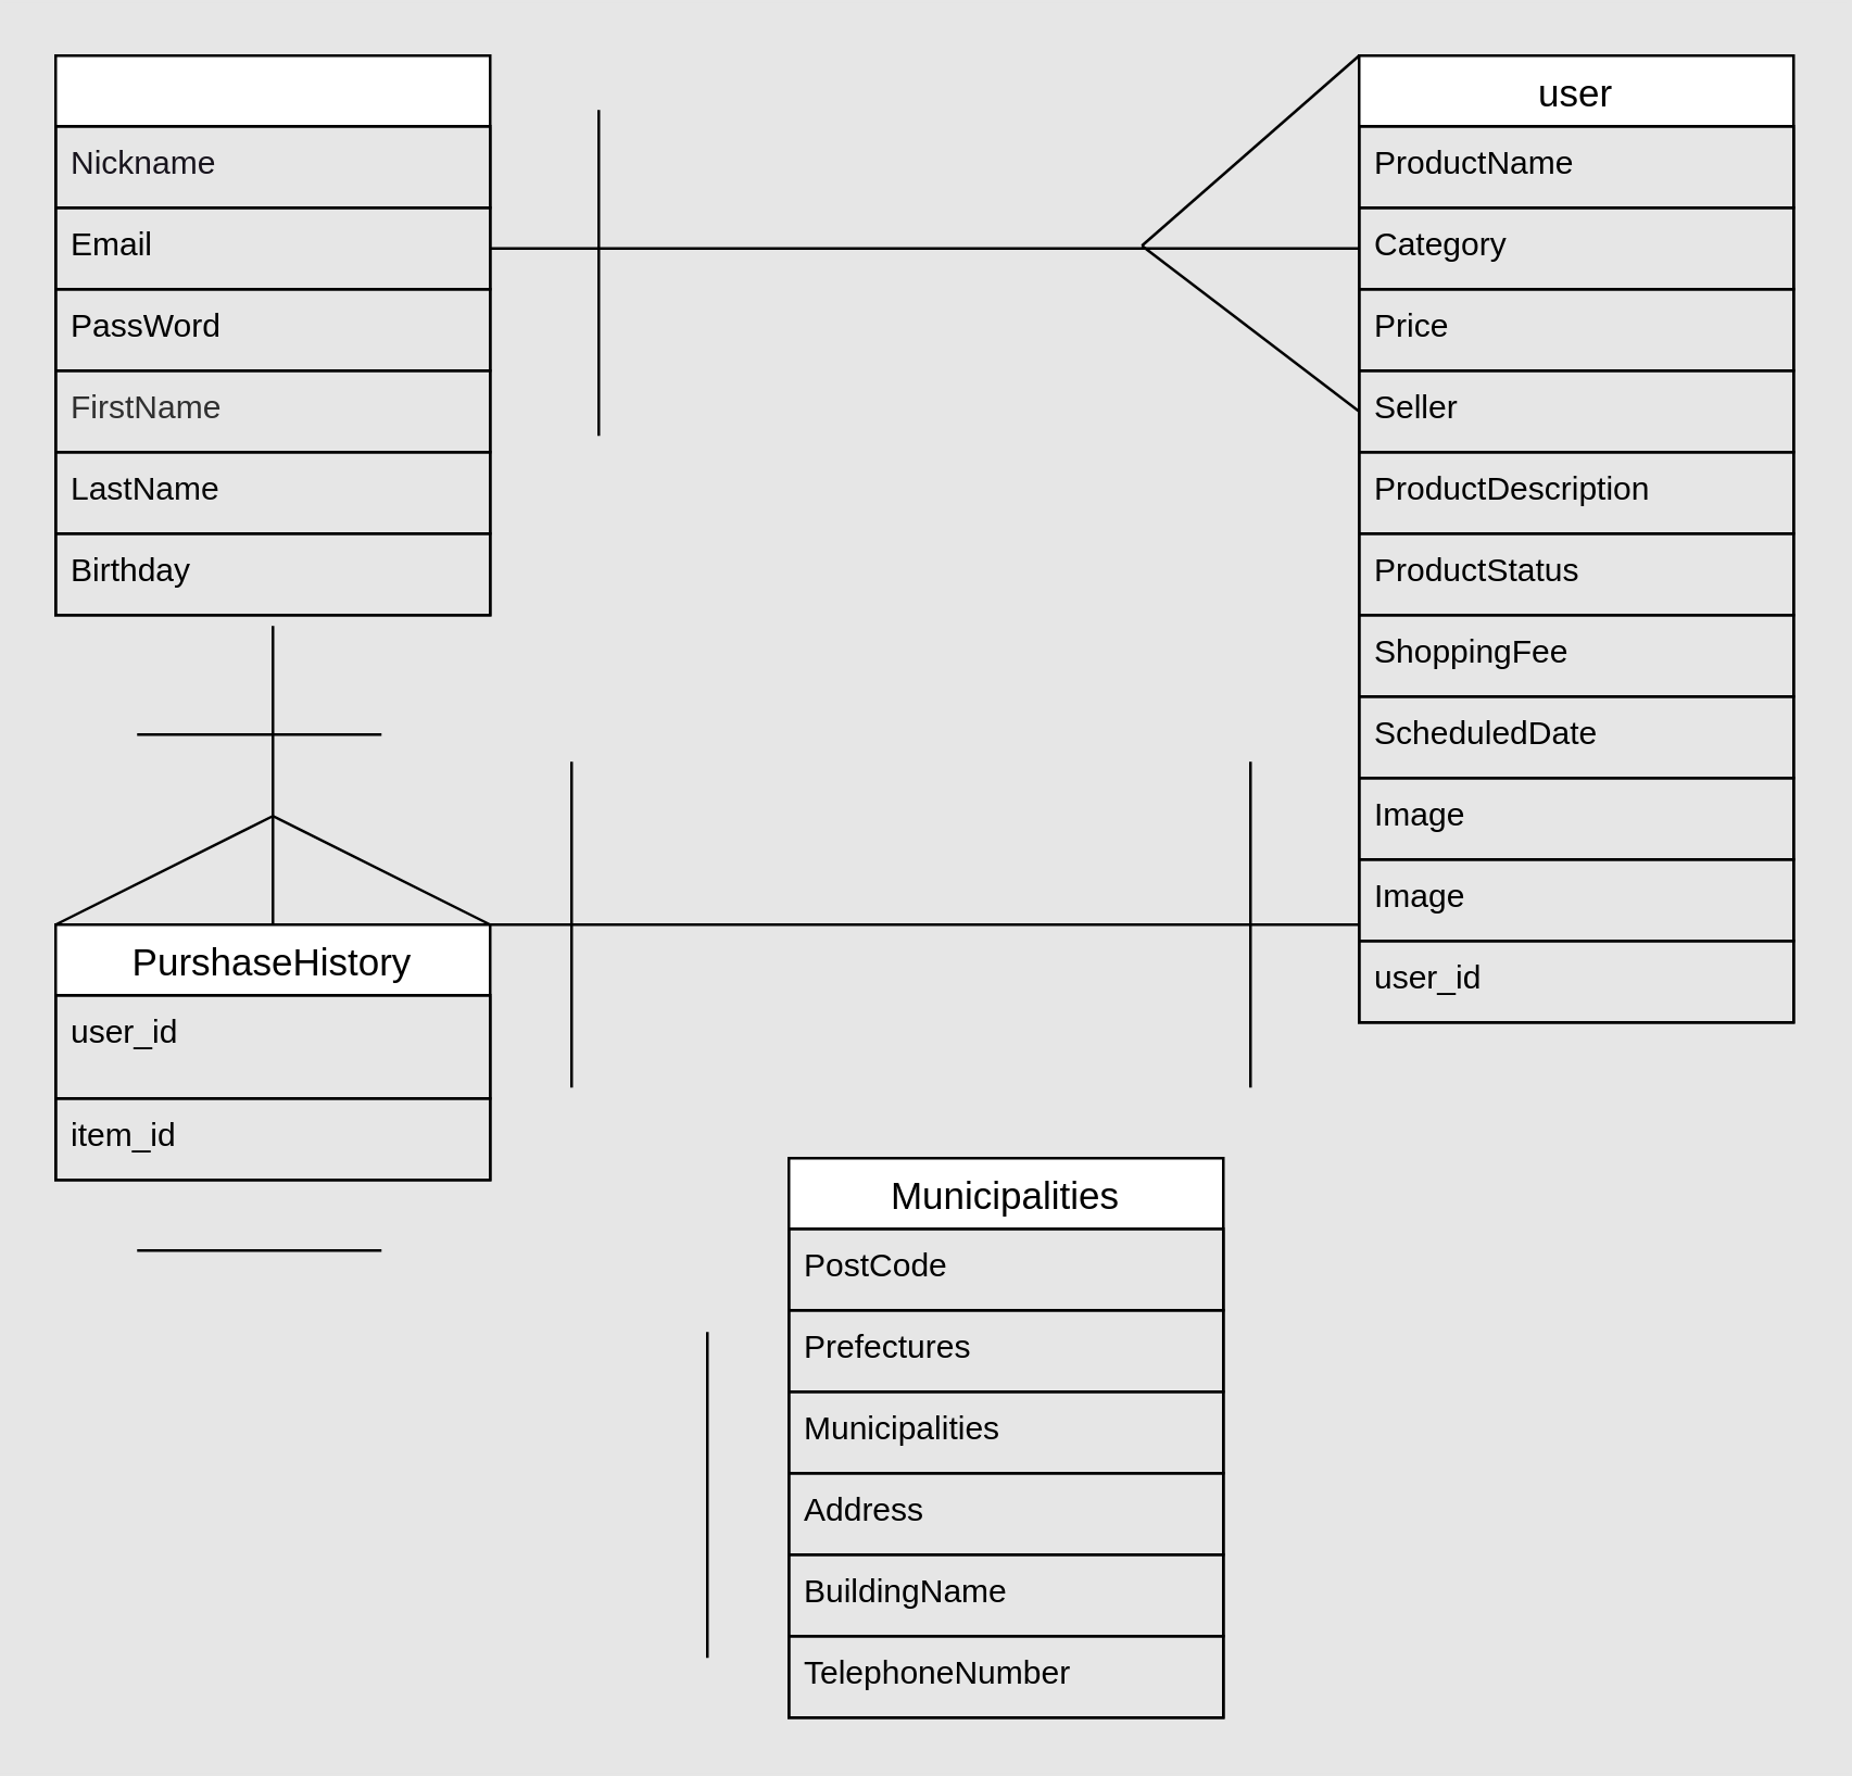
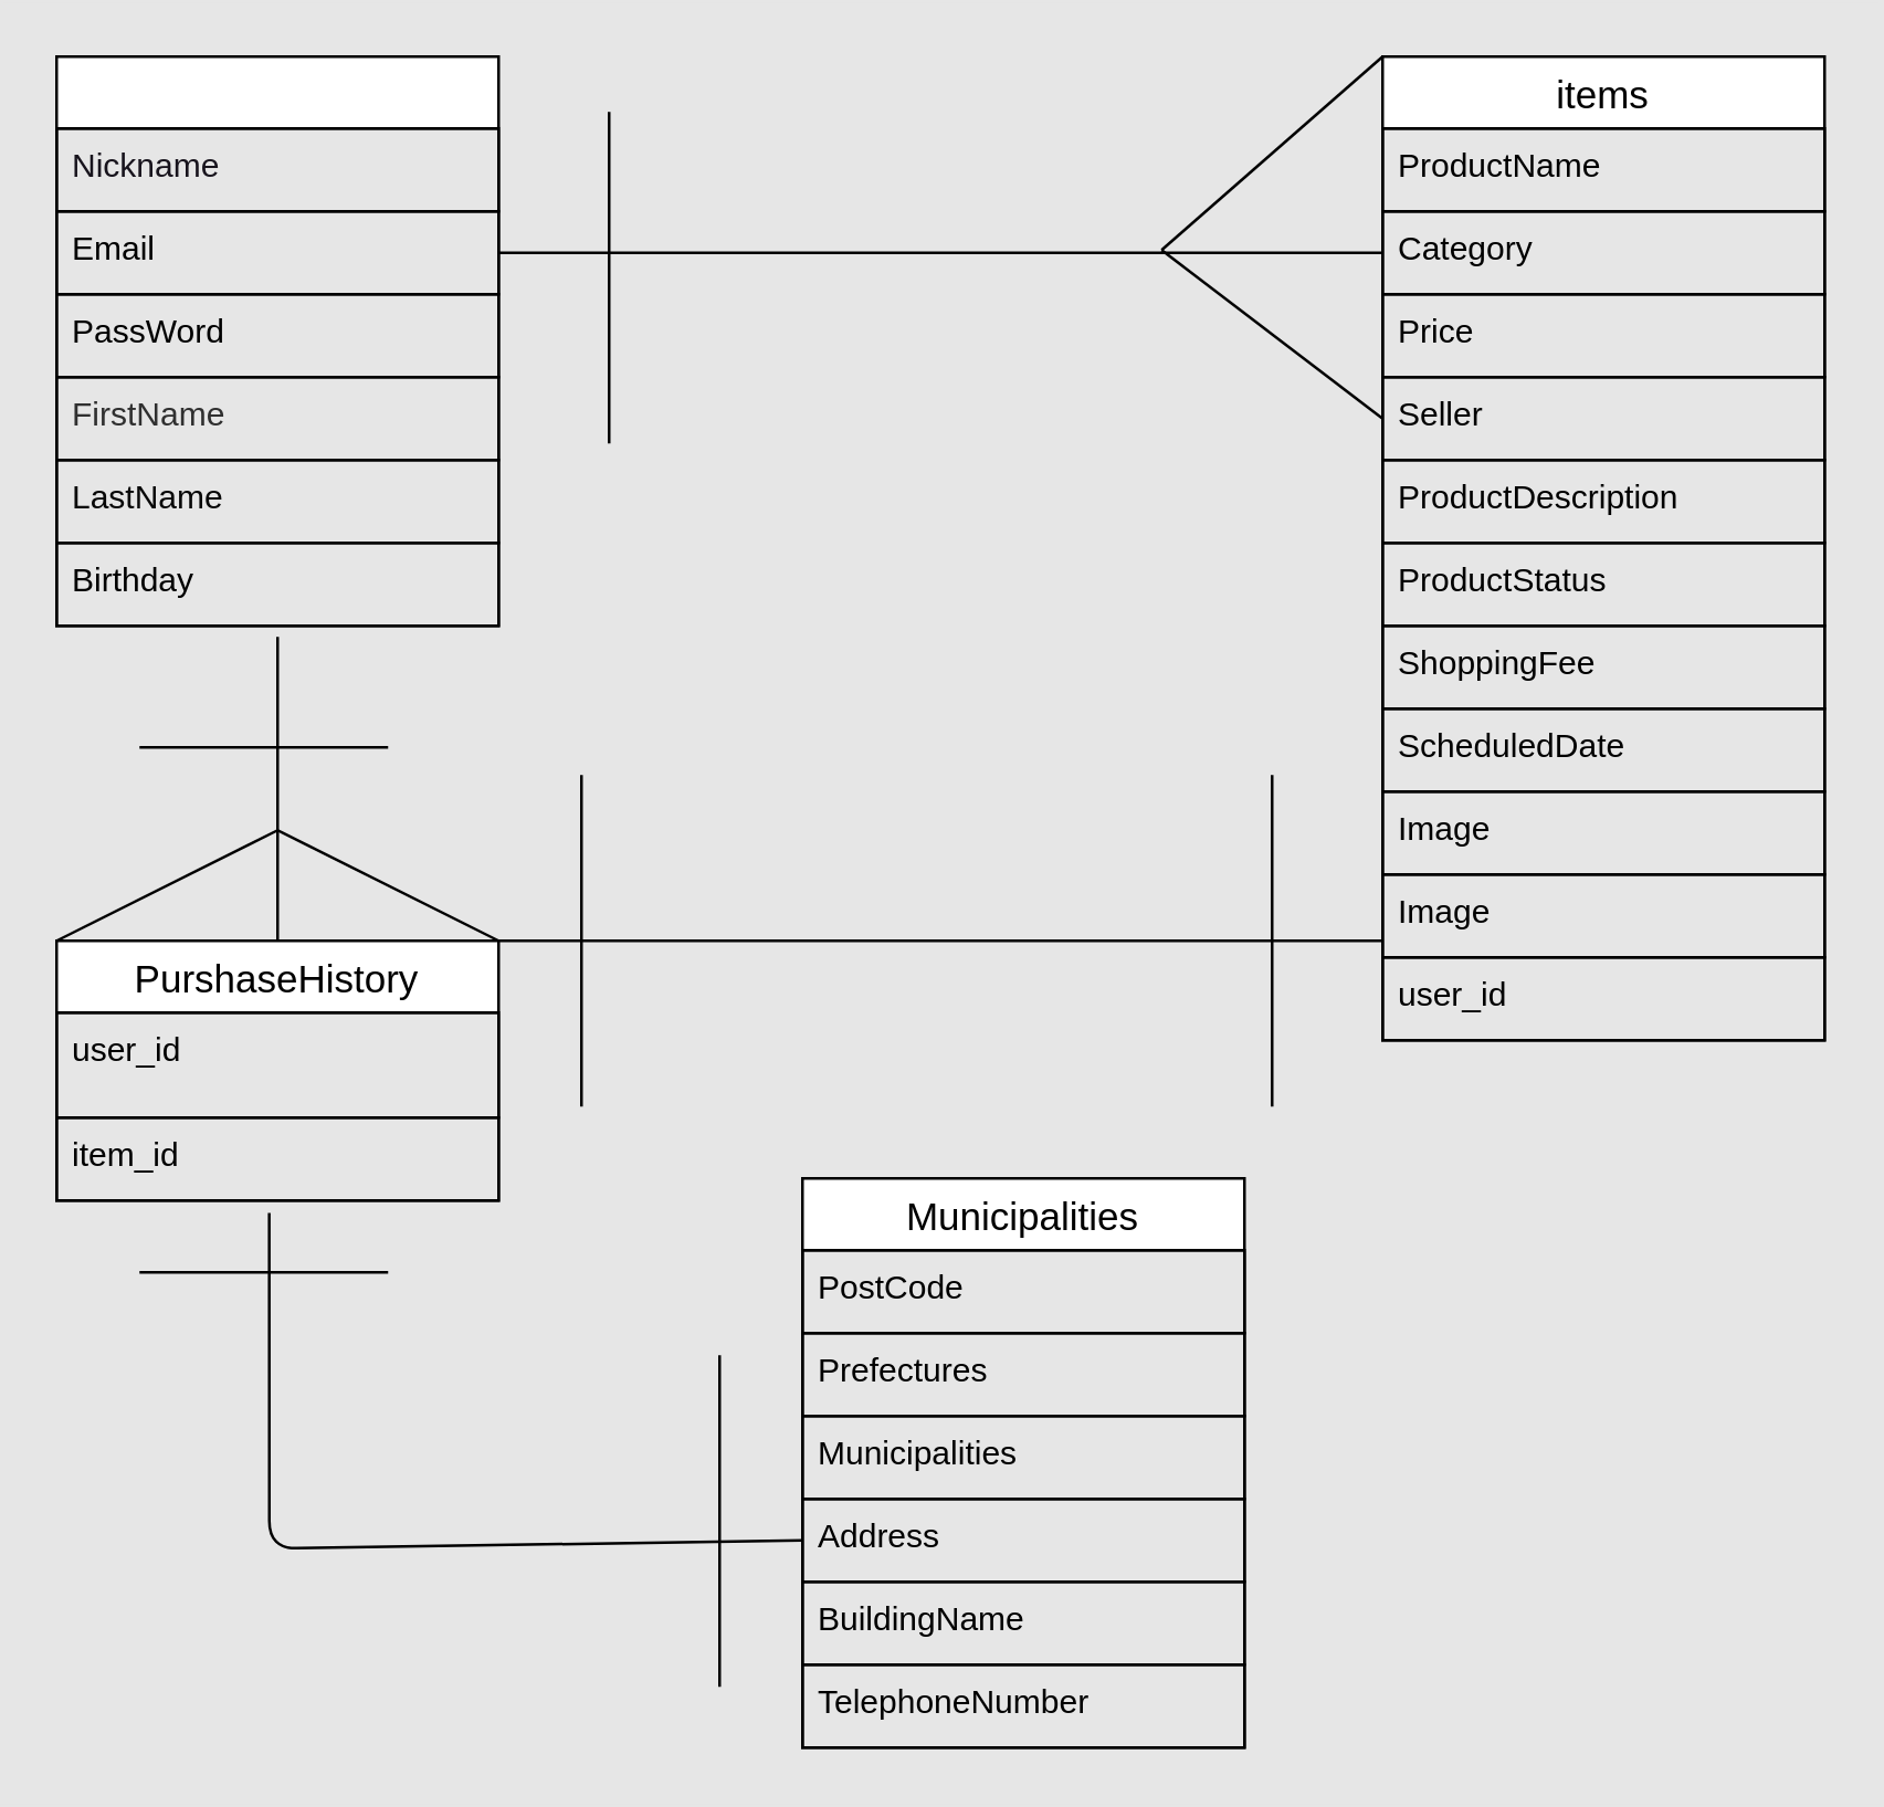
- <mxCell id="10" value="user" style="swimlane;fontStyle=0;childLayout=stackLayout;horizontal=1;startSize=26;horizontalStack=0;resizeParent=1;resizeParentMax=0;resizeLast=0;collapsible=1;marginBottom=0;align=center;fontSize=14;strokeColor=#000000;" parent="1" vertex="1"><mxGeometry x="500" y="20" width="160" height="356" as="geometry" /></mxCell>
+ <mxCell id="10" value="items" style="swimlane;fontStyle=0;childLayout=stackLayout;horizontal=1;startSize=26;horizontalStack=0;resizeParent=1;resizeParentMax=0;resizeLast=0;collapsible=1;marginBottom=0;align=center;fontSize=14;strokeColor=#000000;" parent="1" vertex="1"><mxGeometry x="500" y="20" width="160" height="356" as="geometry" /></mxCell>
+ <mxCell id="40" style="edgeStyle=none;html=1;exitX=0.481;exitY=1.15;exitDx=0;exitDy=0;startArrow=none;startFill=0;endArrow=none;endFill=0;entryX=0;entryY=0.5;entryDx=0;entryDy=0;exitPerimeter=0;strokeColor=#000000;" parent="1" source="35" target="26" edge="1"><mxGeometry relative="1" as="geometry"><mxPoint x="280" y="561" as="targetPoint" /><mxPoint x="180" y="561" as="sourcePoint" /><Array as="points"><mxPoint x="97" y="560" /></Array></mxGeometry></mxCell>
